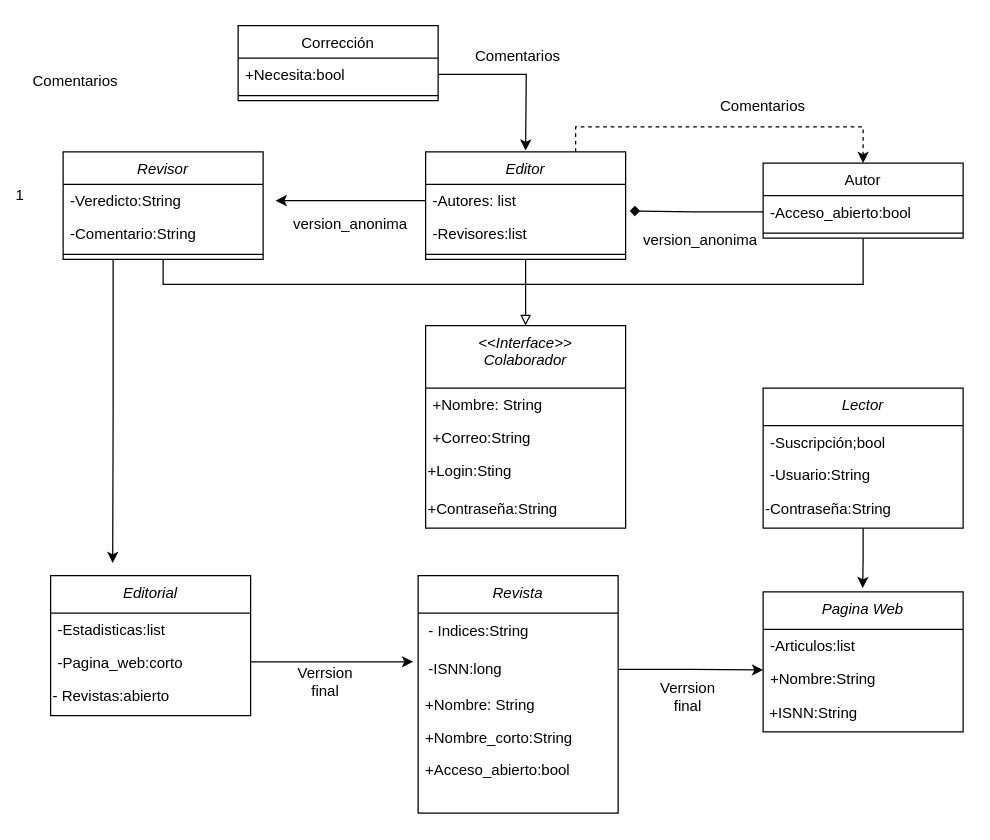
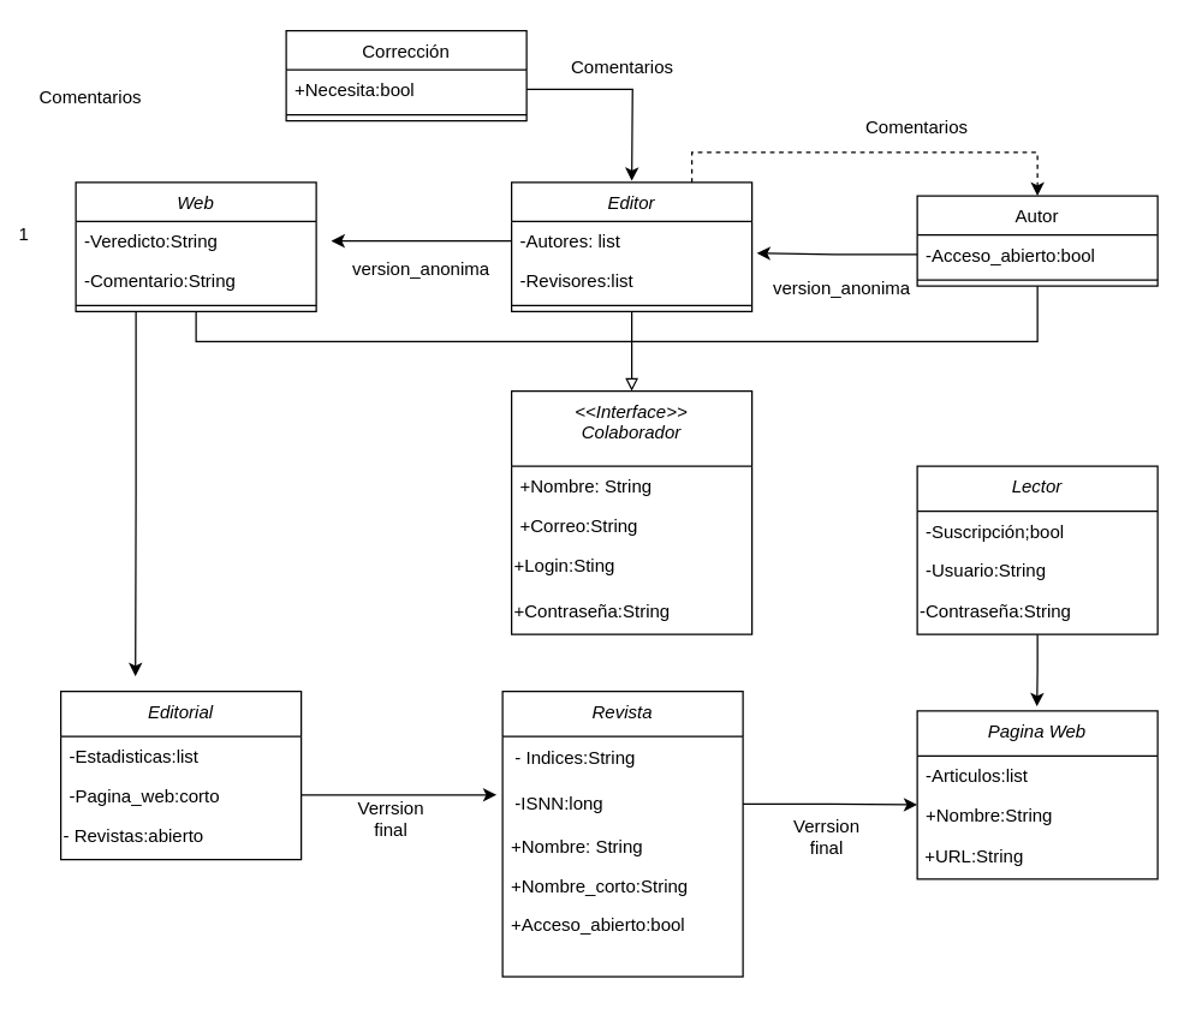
- <mxCell id="15" value="Revisor" style="swimlane;fontStyle=2;align=center;verticalAlign=top;childLayout=stackLayout;horizontal=1;startSize=26;horizontalStack=0;resizeParent=1;resizeLast=0;collapsible=1;marginBottom=0;rounded=0;shadow=0;strokeWidth=1;" vertex="1" parent="1"><mxGeometry x="50" y="121" width="160" height="86" as="geometry"><mxRectangle x="230" y="140" width="160" height="26" as="alternateBounds" /></mxGeometry></mxCell>
+ <mxCell id="15" value="Web" style="swimlane;fontStyle=2;align=center;verticalAlign=top;childLayout=stackLayout;horizontal=1;startSize=26;horizontalStack=0;resizeParent=1;resizeLast=0;collapsible=1;marginBottom=0;rounded=0;shadow=0;strokeWidth=1;" vertex="1" parent="1"><mxGeometry x="50" y="121" width="160" height="86" as="geometry"><mxRectangle x="230" y="140" width="160" height="26" as="alternateBounds" /></mxGeometry></mxCell>
- <mxCell id="19" style="edgeStyle=orthogonalEdgeStyle;rounded=0;orthogonalLoop=1;jettySize=auto;html=1;exitX=0;exitY=0.5;exitDx=0;exitDy=0;entryX=1.02;entryY=0.815;entryDx=0;entryDy=0;entryPerimeter=0;endArrow=diamond;" edge="1" parent="1" source="10" target="6"><mxGeometry relative="1" as="geometry" /></mxCell>
+ <mxCell id="19" style="edgeStyle=orthogonalEdgeStyle;rounded=0;orthogonalLoop=1;jettySize=auto;html=1;exitX=0;exitY=0.5;exitDx=0;exitDy=0;entryX=1.02;entryY=0.815;entryDx=0;entryDy=0;entryPerimeter=0;" edge="1" parent="1" source="10" target="6"><mxGeometry relative="1" as="geometry" /></mxCell>
- <mxCell id="48" value="&amp;nbsp;+ISNN:String" style="text;html=1;strokeColor=none;fillColor=none;align=left;verticalAlign=middle;whiteSpace=wrap;rounded=0;" vertex="1" parent="45"><mxGeometry y="82" width="160" height="30" as="geometry" /></mxCell>
+ <mxCell id="48" value="&amp;nbsp;+URL:String" style="text;html=1;strokeColor=none;fillColor=none;align=left;verticalAlign=middle;whiteSpace=wrap;rounded=0;" vertex="1" parent="45"><mxGeometry y="82" width="160" height="30" as="geometry" /></mxCell>
